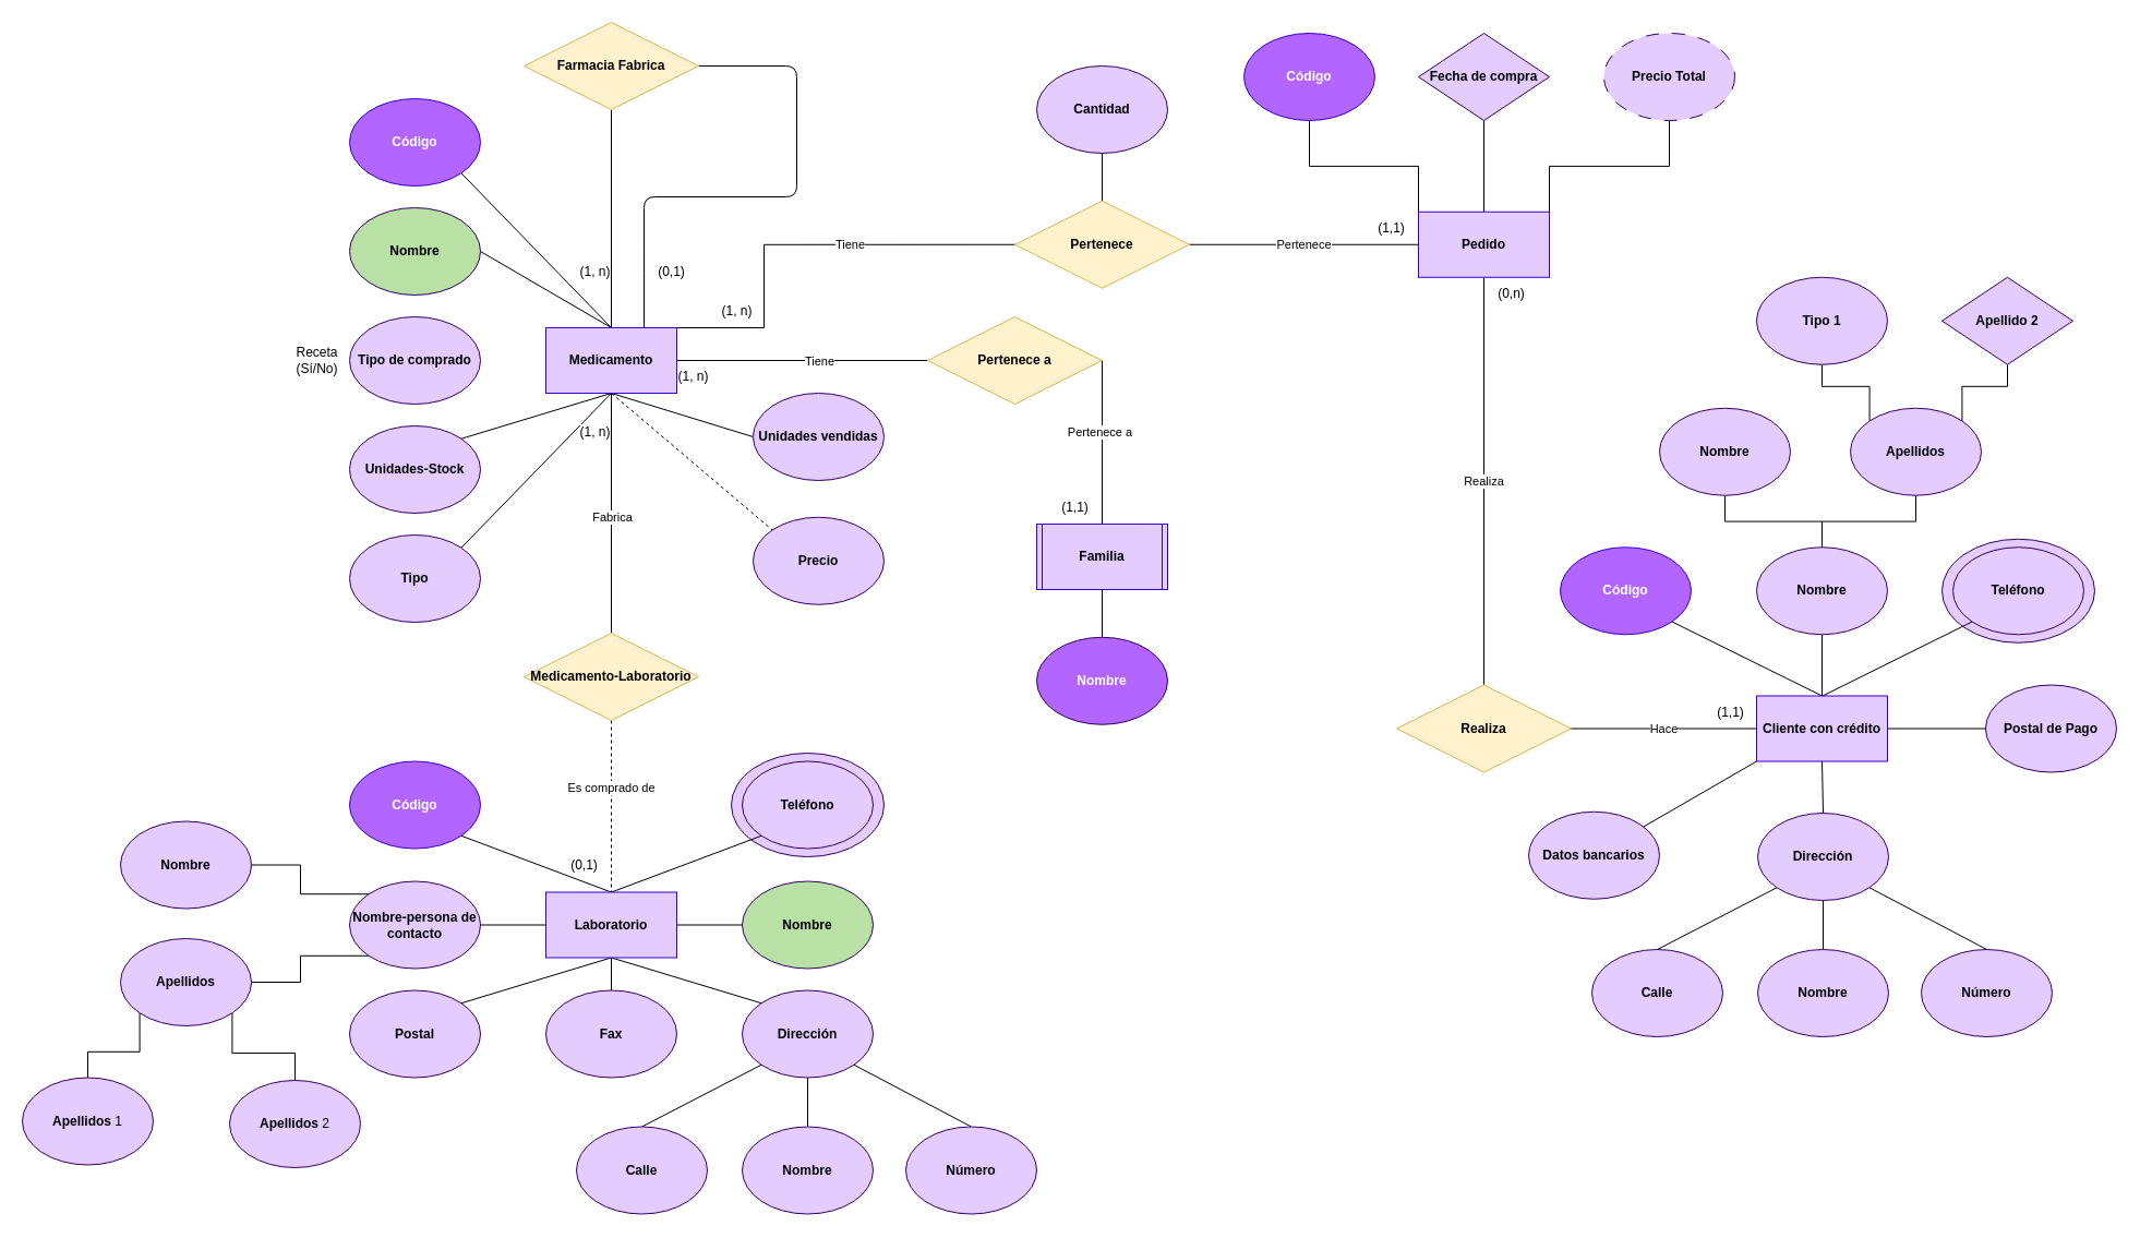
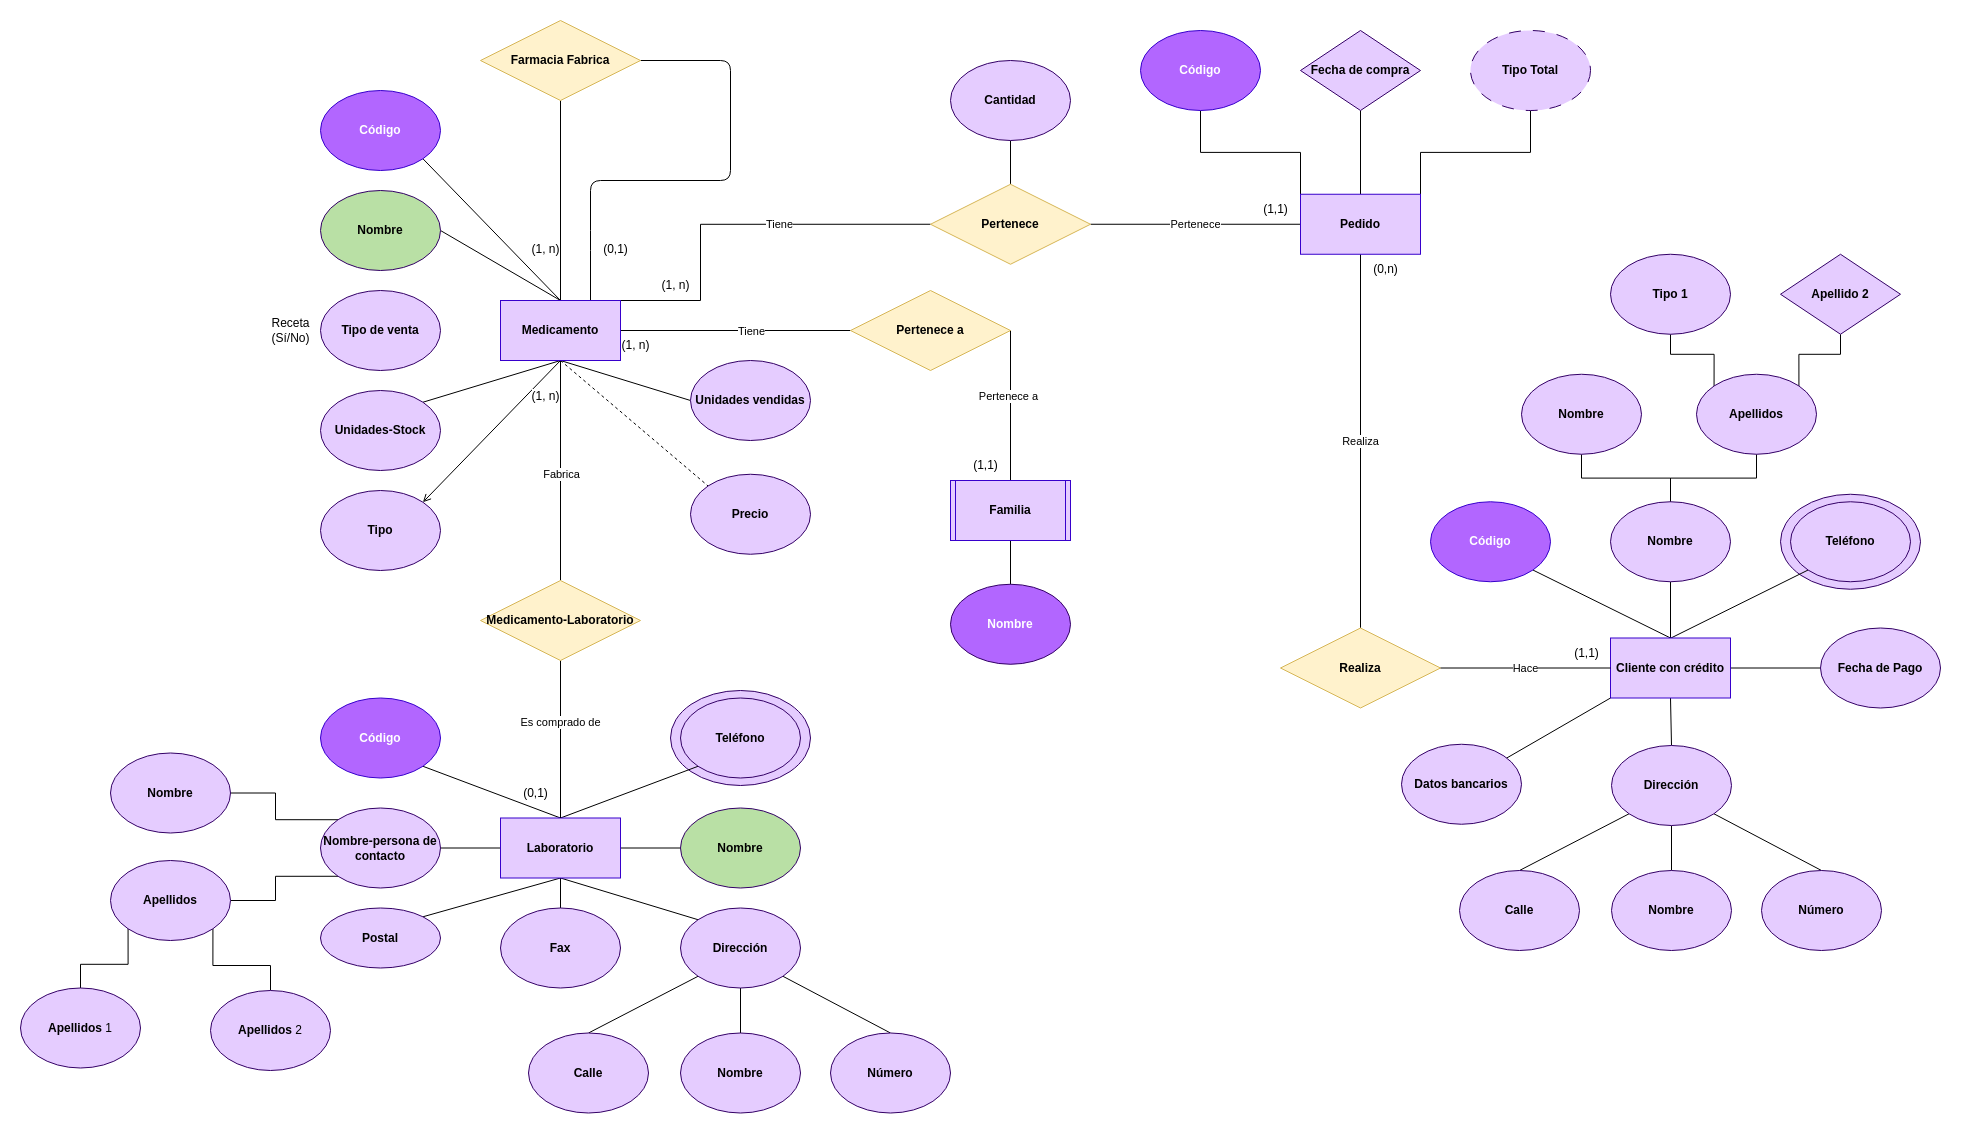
- <mxCell id="103" value="&lt;b&gt;Precio Total&lt;/b&gt;" style="ellipse;whiteSpace=wrap;html=1;fontColor=#000000;fillColor=#E5CCFF;strokeColor=#330066;dashed=1;dashPattern=12 12;" vertex="1" parent="1"><mxGeometry x="1470" y="30" width="120" height="80" as="geometry" /></mxCell>
+ <mxCell id="103" value="&lt;b&gt;Tipo Total&lt;/b&gt;" style="ellipse;whiteSpace=wrap;html=1;fontColor=#000000;fillColor=#E5CCFF;strokeColor=#330066;dashed=1;dashPattern=12 12;" vertex="1" parent="1"><mxGeometry x="1470" y="30" width="120" height="80" as="geometry" /></mxCell>
- <mxCell id="23" value="&lt;b&gt;Tipo de comprado&lt;br&gt;&lt;/b&gt;" style="ellipse;whiteSpace=wrap;html=1;fontColor=#000000;fillColor=#E5CCFF;strokeColor=#330066;" vertex="1" parent="1"><mxGeometry x="320" y="290" width="120" height="80" as="geometry" /></mxCell>
+ <mxCell id="23" value="&lt;b&gt;Tipo de venta&lt;br&gt;&lt;/b&gt;" style="ellipse;whiteSpace=wrap;html=1;fontColor=#000000;fillColor=#E5CCFF;strokeColor=#330066;" vertex="1" parent="1"><mxGeometry x="320" y="290" width="120" height="80" as="geometry" /></mxCell>
- <mxCell id="13" style="edgeStyle=none;html=1;exitX=0.5;exitY=1;exitDx=0;exitDy=0;entryX=1;entryY=0;entryDx=0;entryDy=0;fontColor=#000000;endArrow=none;endFill=0;" edge="1" parent="1" source="16" target="21"><mxGeometry relative="1" as="geometry" /></mxCell>
+ <mxCell id="13" style="edgeStyle=none;html=1;exitX=0.5;exitY=1;exitDx=0;exitDy=0;entryX=1;entryY=0;entryDx=0;entryDy=0;fontColor=#000000;endArrow=open;endFill=0;" edge="1" parent="1" source="16" target="21"><mxGeometry relative="1" as="geometry" /></mxCell>
- <mxCell id="106" value="&lt;div&gt;&lt;b&gt;Postal de Pago&lt;/b&gt;&lt;/div&gt;" style="ellipse;whiteSpace=wrap;html=1;fontColor=#000000;fillColor=#E5CCFF;strokeColor=#330066;" vertex="1" parent="1"><mxGeometry x="1820" y="627.5" width="120" height="80" as="geometry" /></mxCell>
+ <mxCell id="106" value="&lt;div&gt;&lt;b&gt;Fecha de Pago&lt;/b&gt;&lt;/div&gt;" style="ellipse;whiteSpace=wrap;html=1;fontColor=#000000;fillColor=#E5CCFF;strokeColor=#330066;" vertex="1" parent="1"><mxGeometry x="1820" y="627.5" width="120" height="80" as="geometry" /></mxCell>
- <mxCell id="74" style="edgeStyle=none;html=1;exitX=0.5;exitY=1;exitDx=0;exitDy=0;entryX=0.5;entryY=0;entryDx=0;entryDy=0;fontColor=#000000;endArrow=none;endFill=0;dashed=1;" edge="1" parent="1" source="76" target="31"><mxGeometry relative="1" as="geometry" /></mxCell>
+ <mxCell id="74" style="edgeStyle=none;html=1;exitX=0.5;exitY=1;exitDx=0;exitDy=0;entryX=0.5;entryY=0;entryDx=0;entryDy=0;fontColor=#000000;endArrow=none;endFill=0;" edge="1" parent="1" source="76" target="31"><mxGeometry relative="1" as="geometry" /></mxCell>
- <mxCell id="34" value="&lt;b&gt;Postal&lt;br&gt;&lt;/b&gt;" style="ellipse;whiteSpace=wrap;html=1;fontColor=#000000;fillColor=#E5CCFF;strokeColor=#330066;" vertex="1" parent="1"><mxGeometry x="320" y="907.5" width="120" height="80" as="geometry" /></mxCell>
+ <mxCell id="34" value="&lt;b&gt;Postal&lt;br&gt;&lt;/b&gt;" style="ellipse;whiteSpace=wrap;html=1;fontColor=#000000;fillColor=#E5CCFF;strokeColor=#330066;" vertex="1" parent="1"><mxGeometry x="320" y="907.5" width="120" height="60" as="geometry" /></mxCell>
